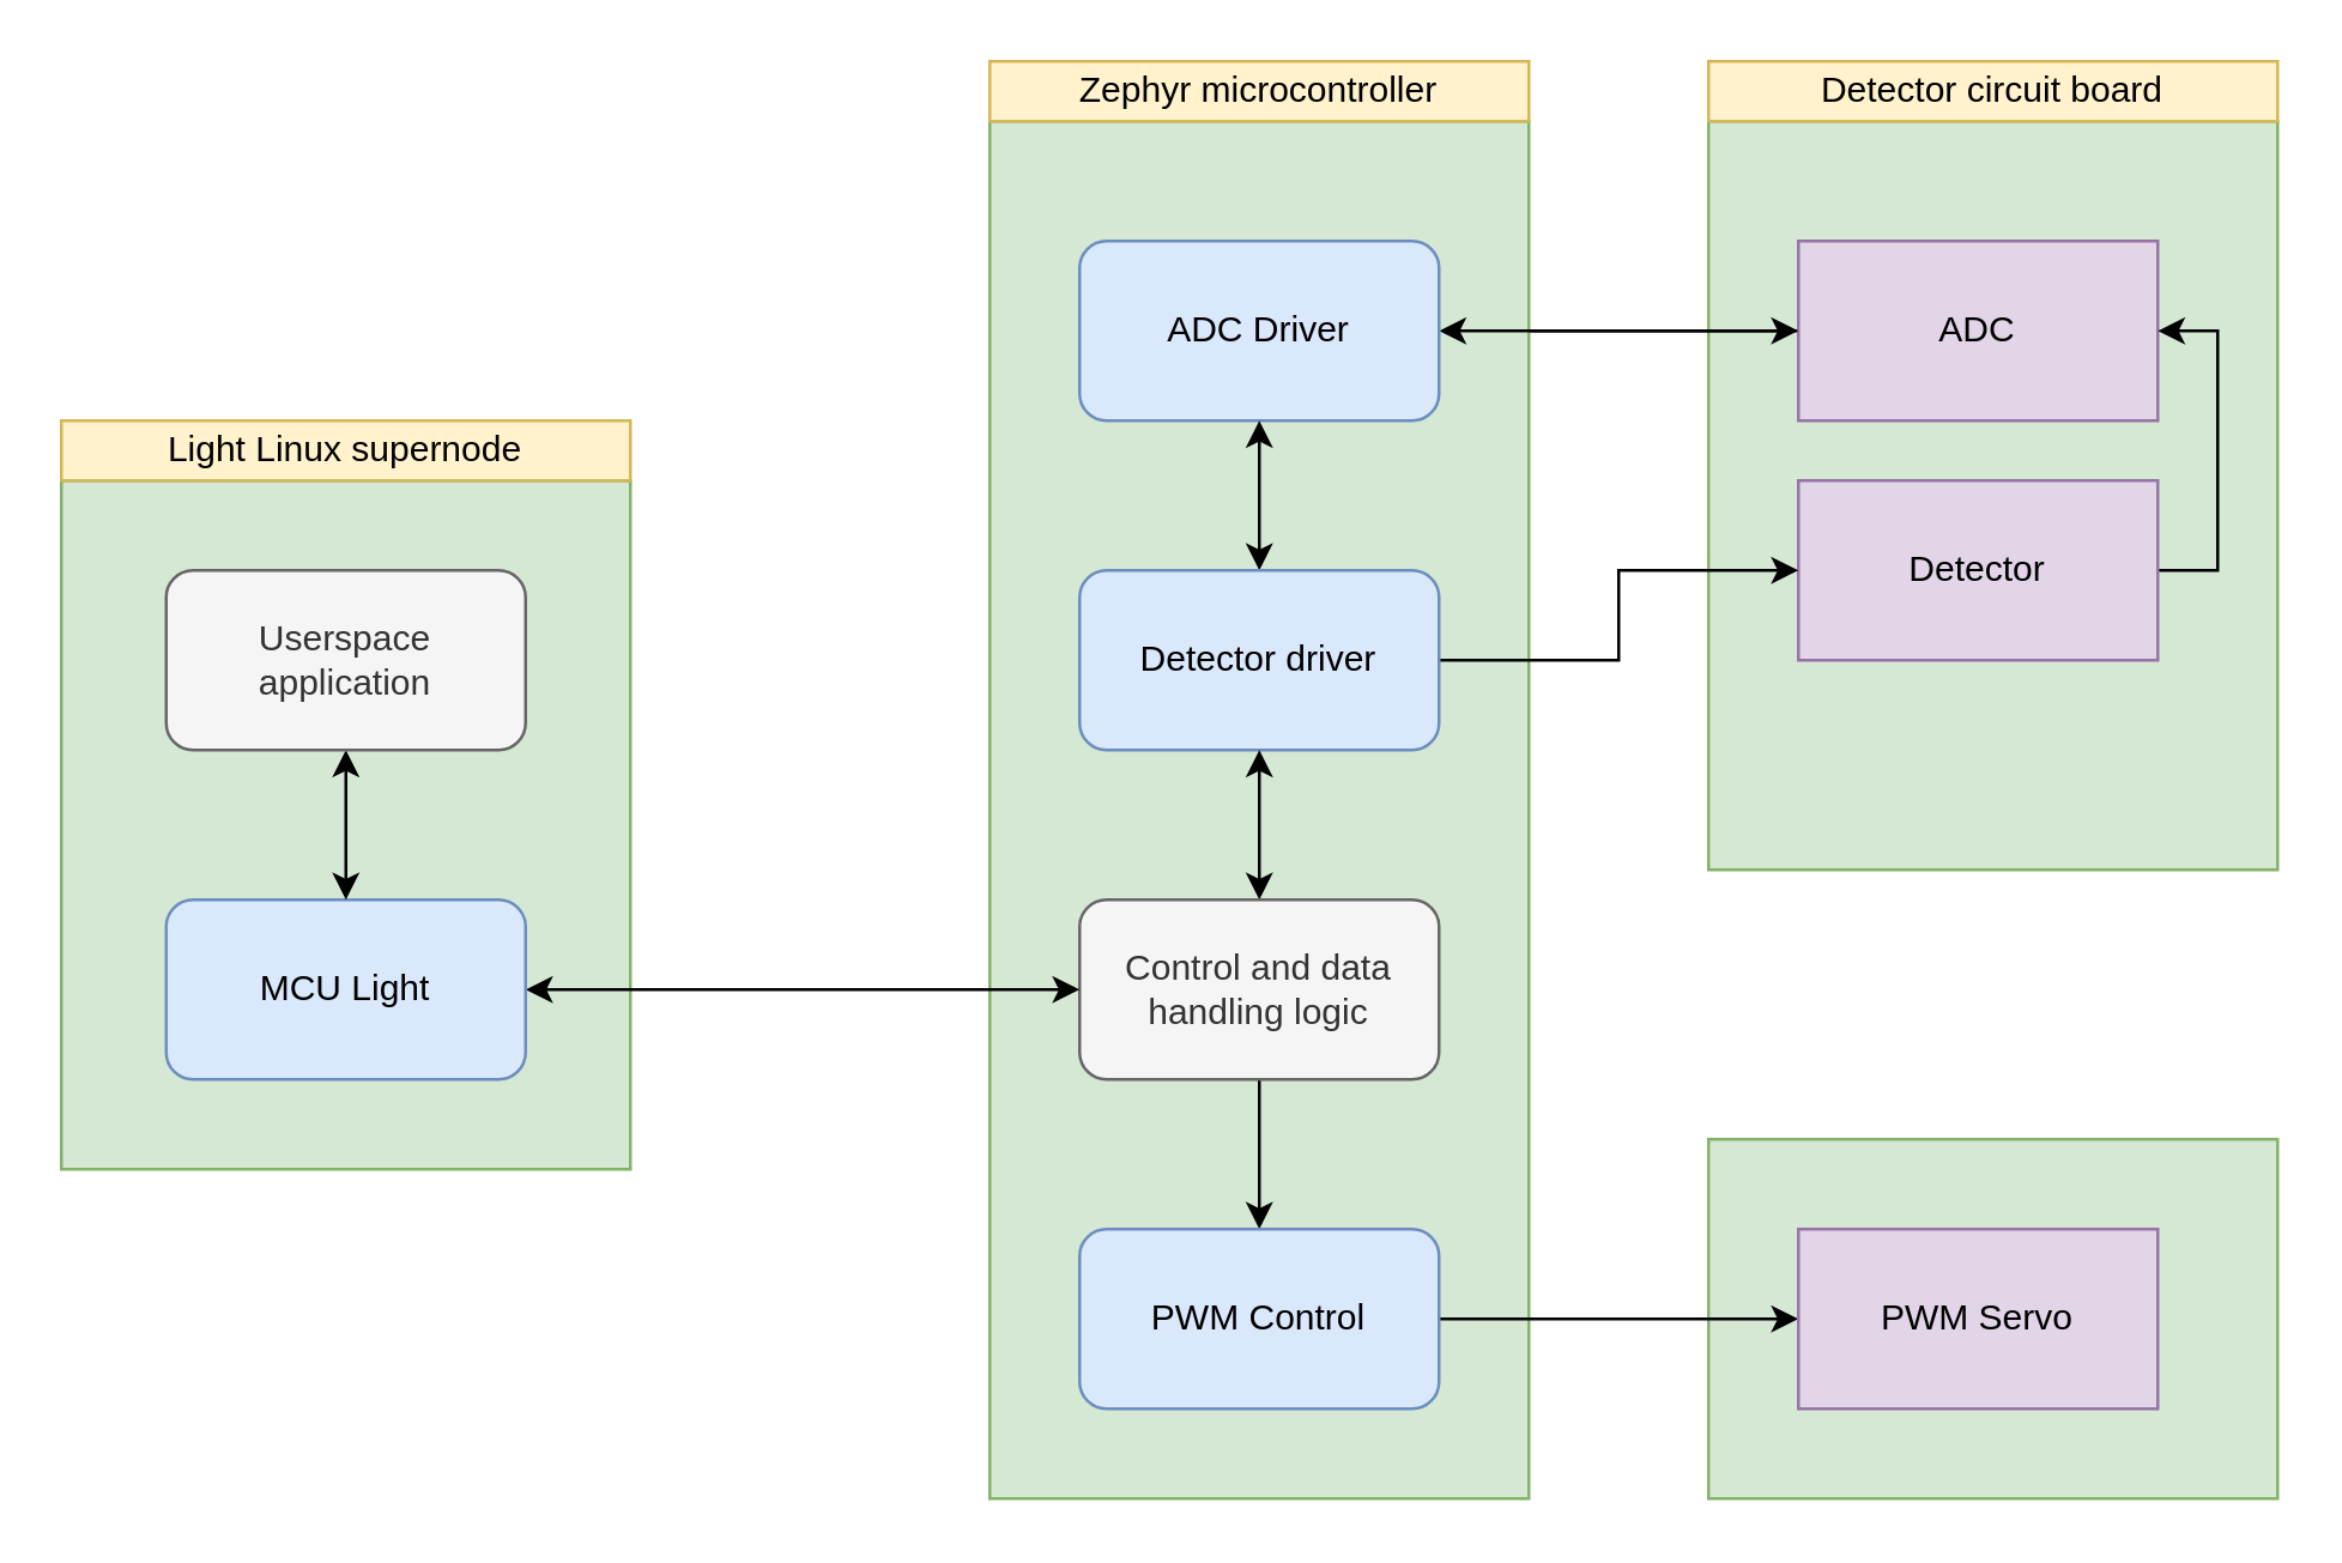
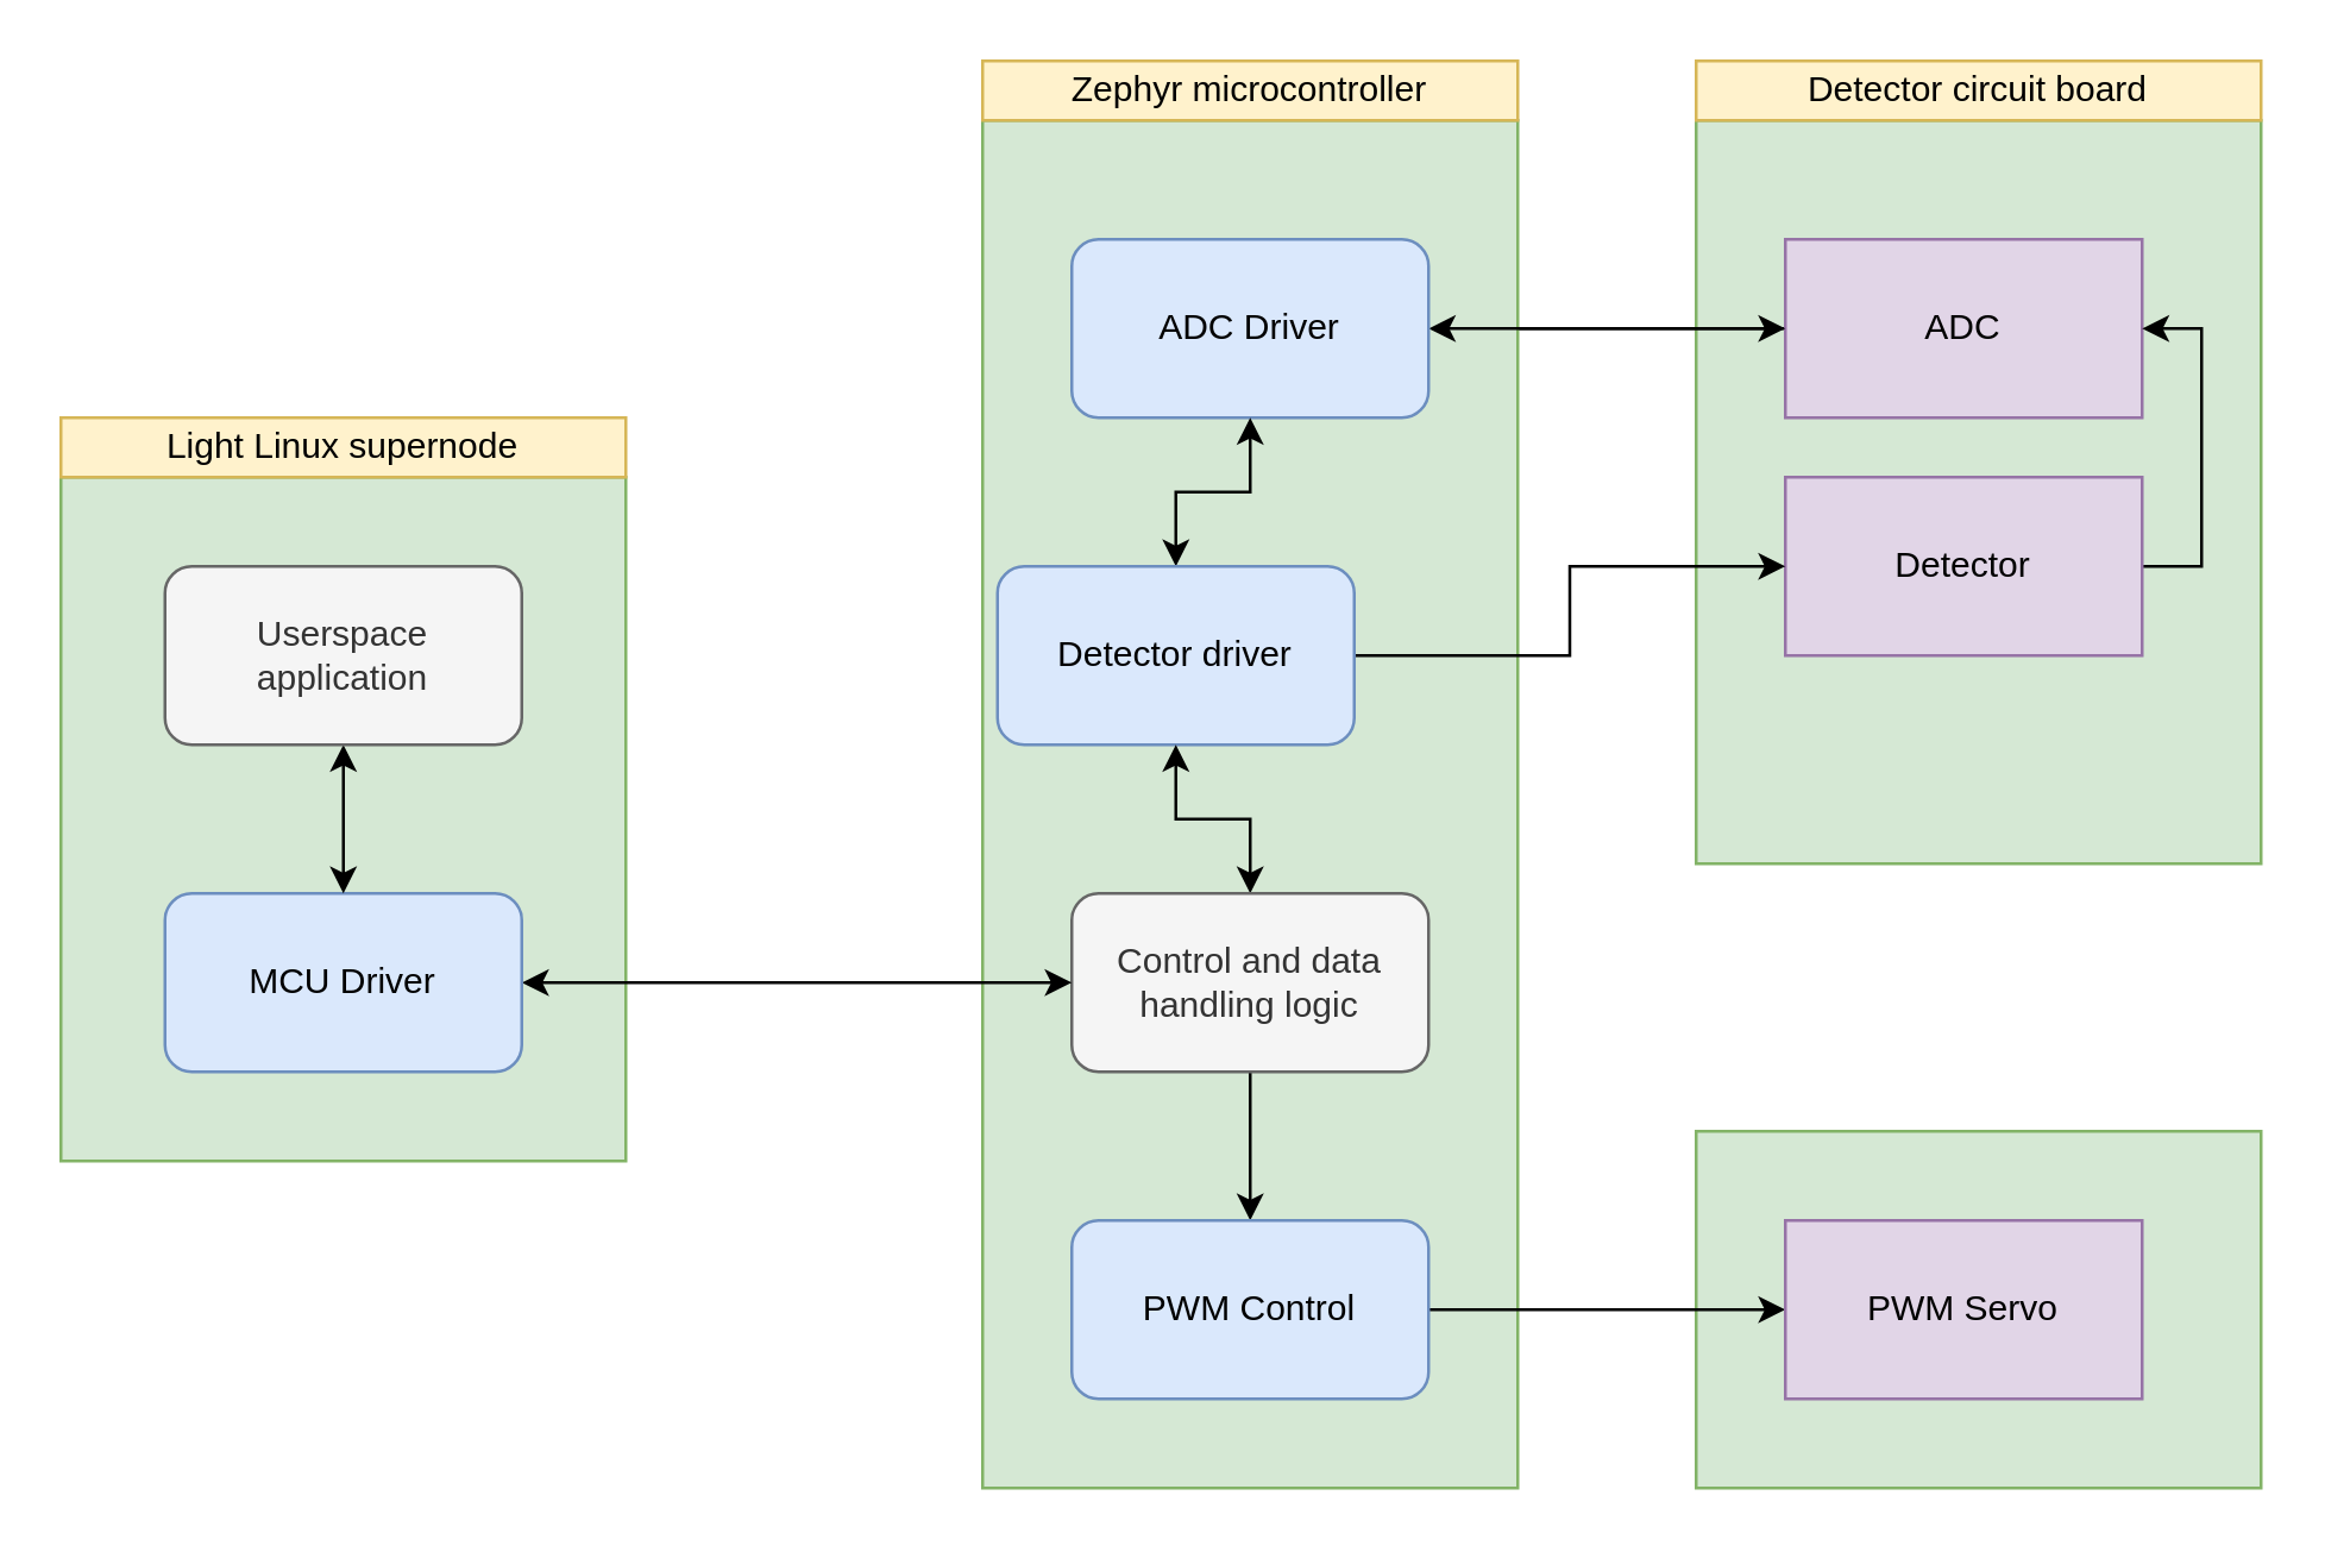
- <mxCell id="13" value="Detector driver" style="rounded=1;whiteSpace=wrap;html=1;fillColor=#dae8fc;strokeColor=#6c8ebf;" vertex="1" parent="1"><mxGeometry x="360" y="190" width="120" height="60" as="geometry" /></mxCell>
+ <mxCell id="13" value="Detector driver" style="rounded=1;whiteSpace=wrap;html=1;fillColor=#dae8fc;strokeColor=#6c8ebf;" vertex="1" parent="1"><mxGeometry x="335" y="190" width="120" height="60" as="geometry" /></mxCell>
- <mxCell id="22" value="MCU Light" style="rounded=1;whiteSpace=wrap;html=1;fillColor=#dae8fc;strokeColor=#6c8ebf;" vertex="1" parent="1"><mxGeometry x="55" y="300" width="120" height="60" as="geometry" /></mxCell>
+ <mxCell id="22" value="MCU Driver" style="rounded=1;whiteSpace=wrap;html=1;fillColor=#dae8fc;strokeColor=#6c8ebf;" vertex="1" parent="1"><mxGeometry x="55" y="300" width="120" height="60" as="geometry" /></mxCell>
